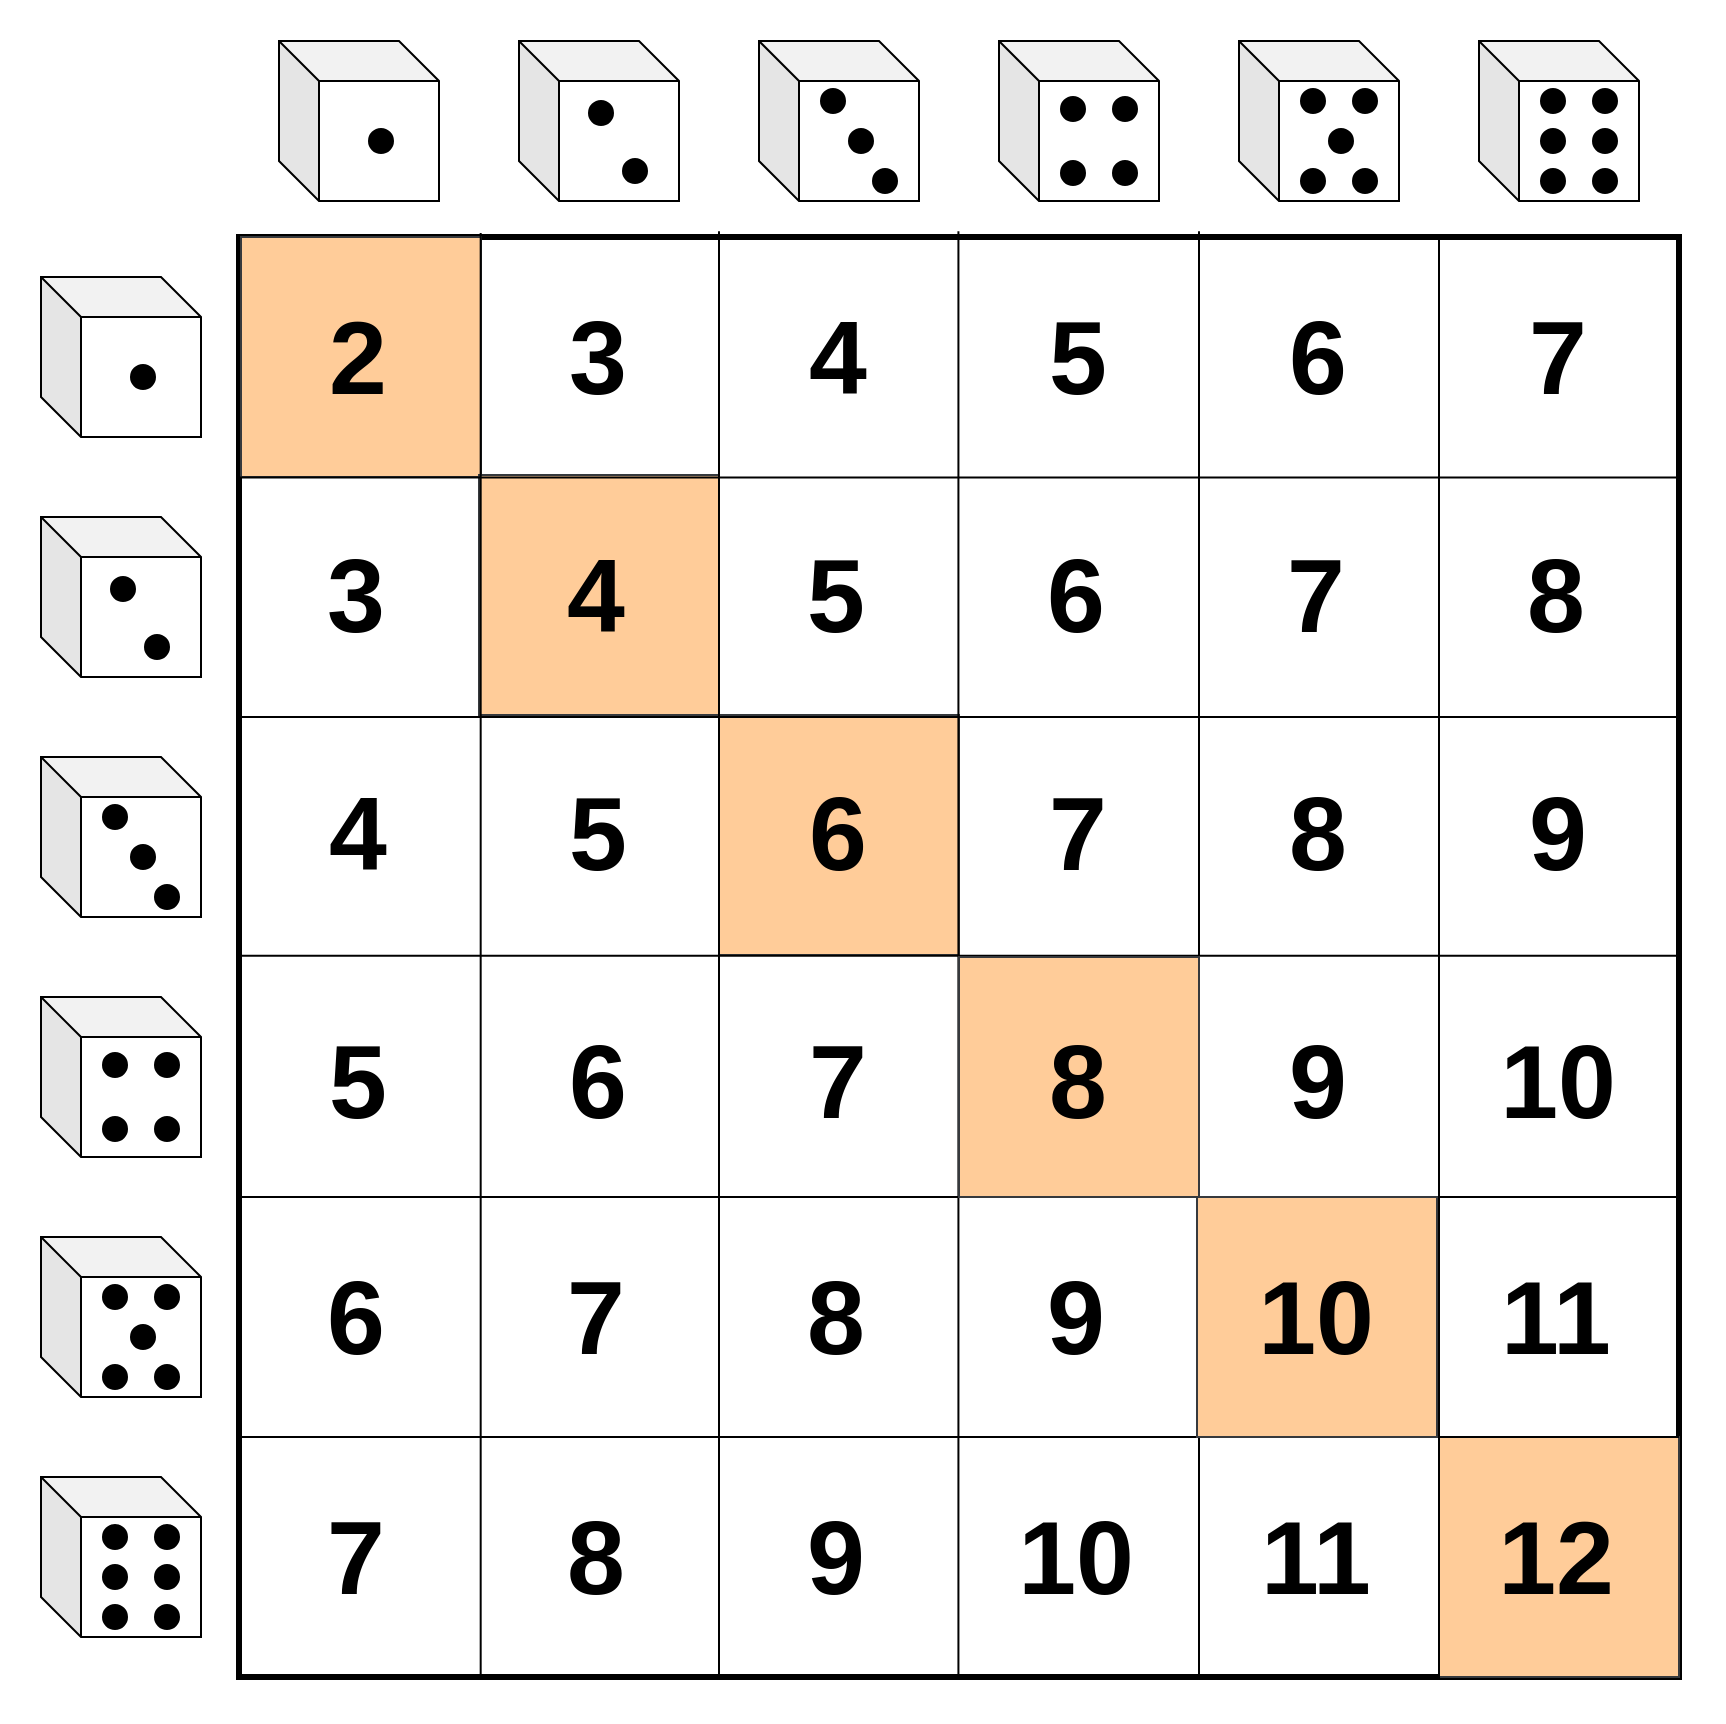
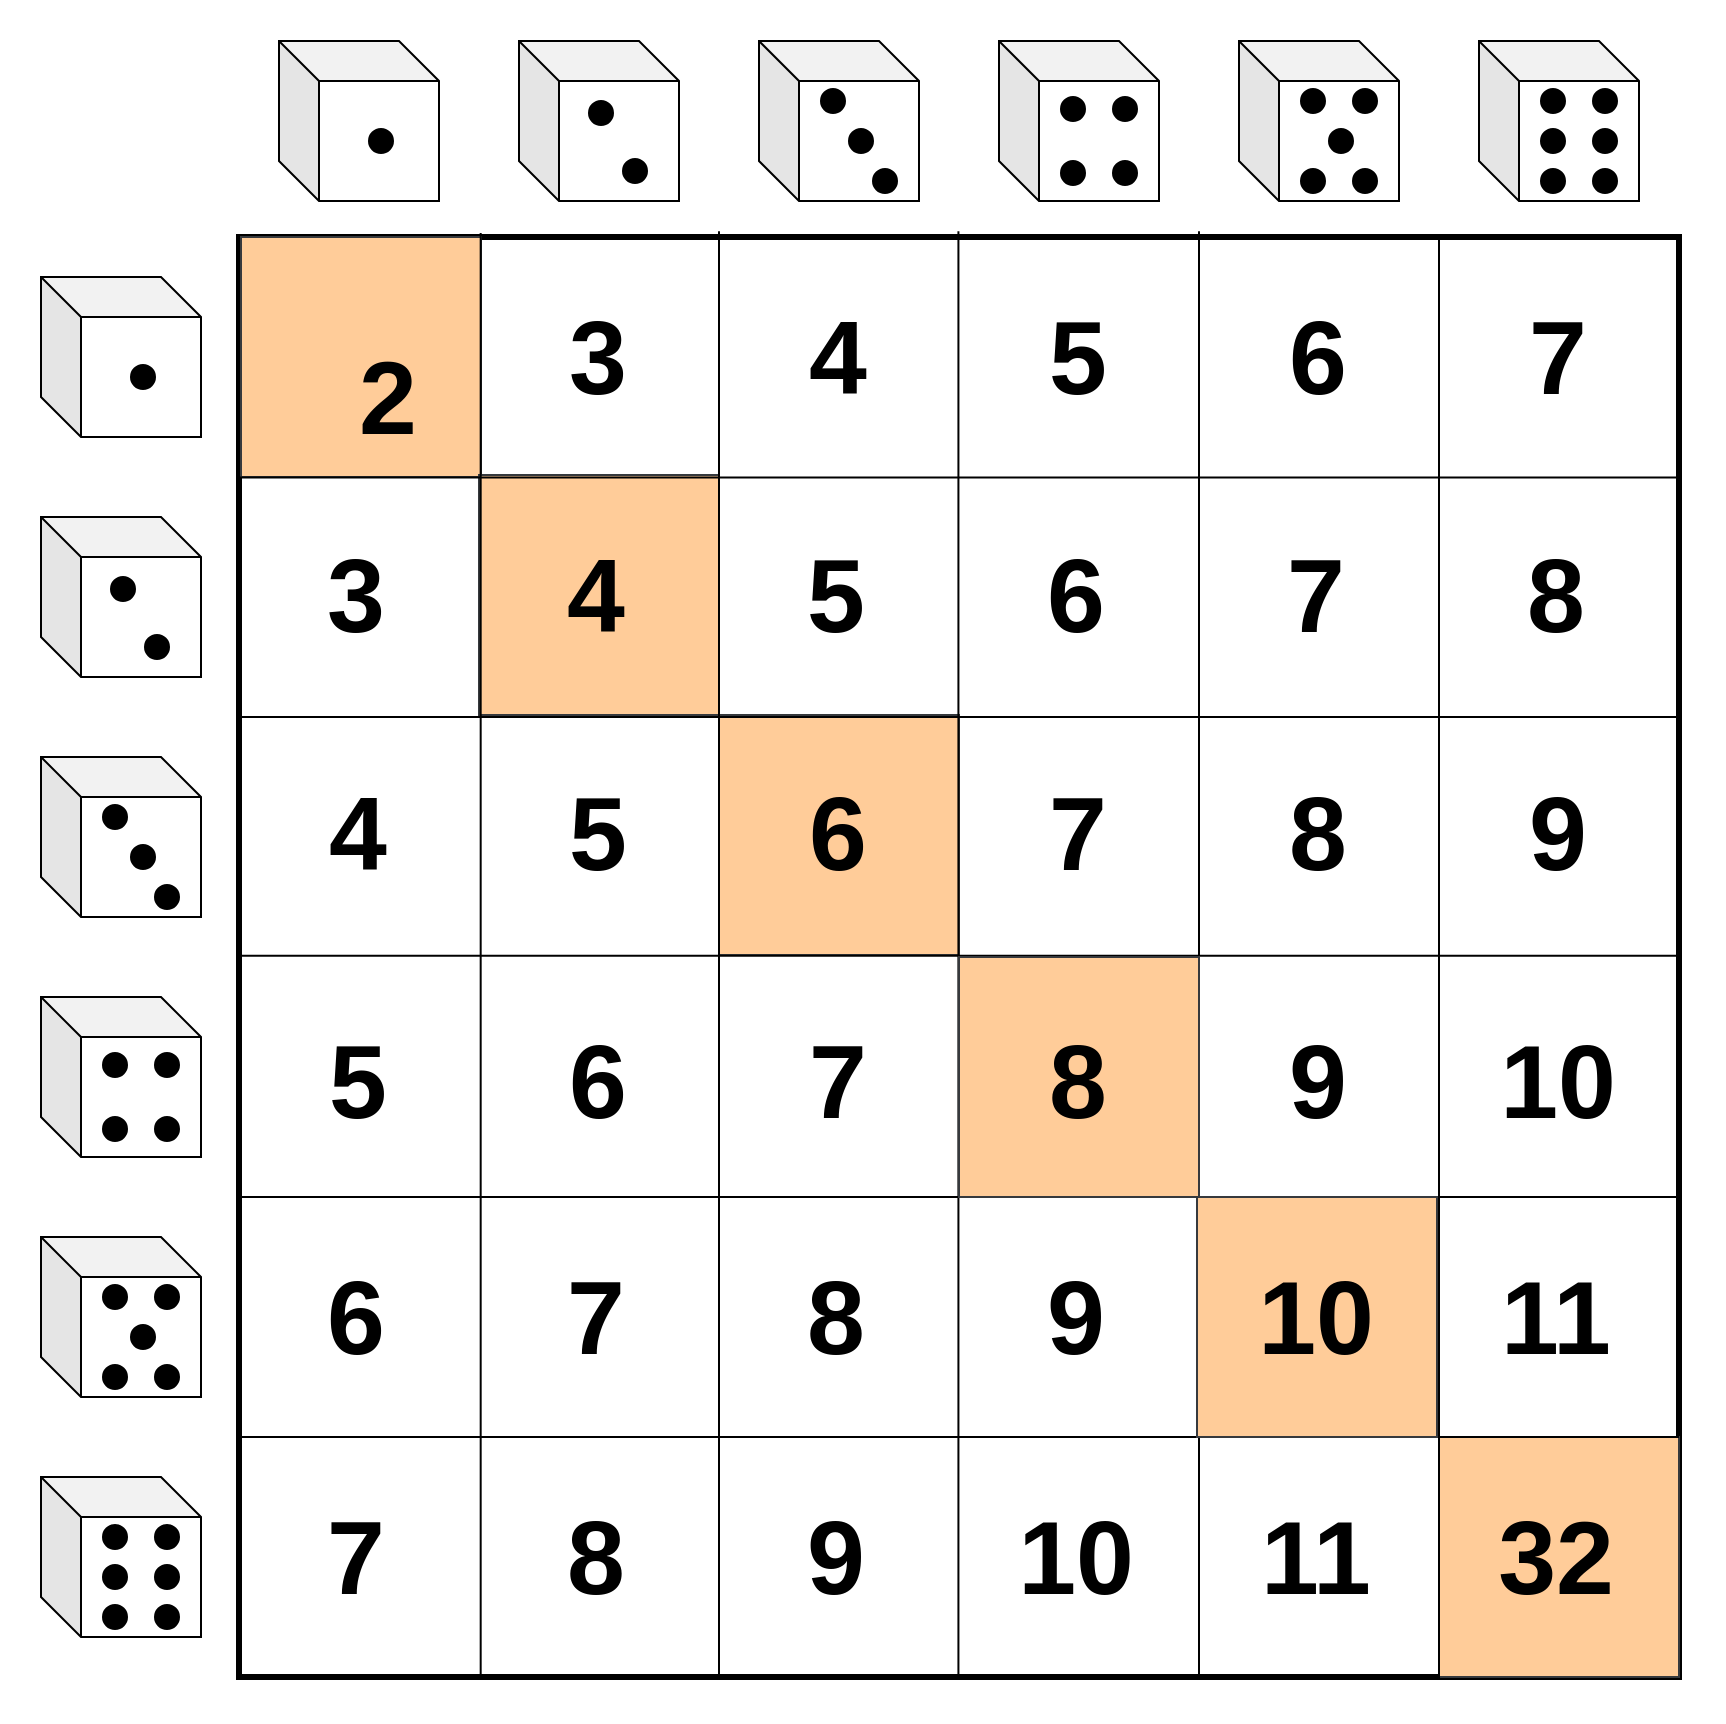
- <mxCell id="71" value="2" style="text;html=1;strokeColor=none;fillColor=none;align=center;verticalAlign=middle;whiteSpace=wrap;rounded=0;fontStyle=1;fontSize=52;" parent="1" vertex="1"><mxGeometry x="149" y="164" width="60" height="30" as="geometry" /></mxCell>
+ <mxCell id="71" value="2" style="text;html=1;strokeColor=none;fillColor=none;align=center;verticalAlign=middle;whiteSpace=wrap;rounded=0;fontStyle=1;fontSize=52;" parent="1" vertex="1"><mxGeometry x="164" y="184" width="60" height="30" as="geometry" /></mxCell>
- <mxCell id="108" value="12" style="text;html=1;strokeColor=none;fillColor=none;align=center;verticalAlign=middle;whiteSpace=wrap;rounded=0;fontStyle=1;fontSize=52;" parent="1" vertex="1"><mxGeometry x="748" y="764" width="60" height="30" as="geometry" /></mxCell>
+ <mxCell id="108" value="32" style="text;html=1;strokeColor=none;fillColor=none;align=center;verticalAlign=middle;whiteSpace=wrap;rounded=0;fontStyle=1;fontSize=52;" parent="1" vertex="1"><mxGeometry x="748" y="764" width="60" height="30" as="geometry" /></mxCell>
